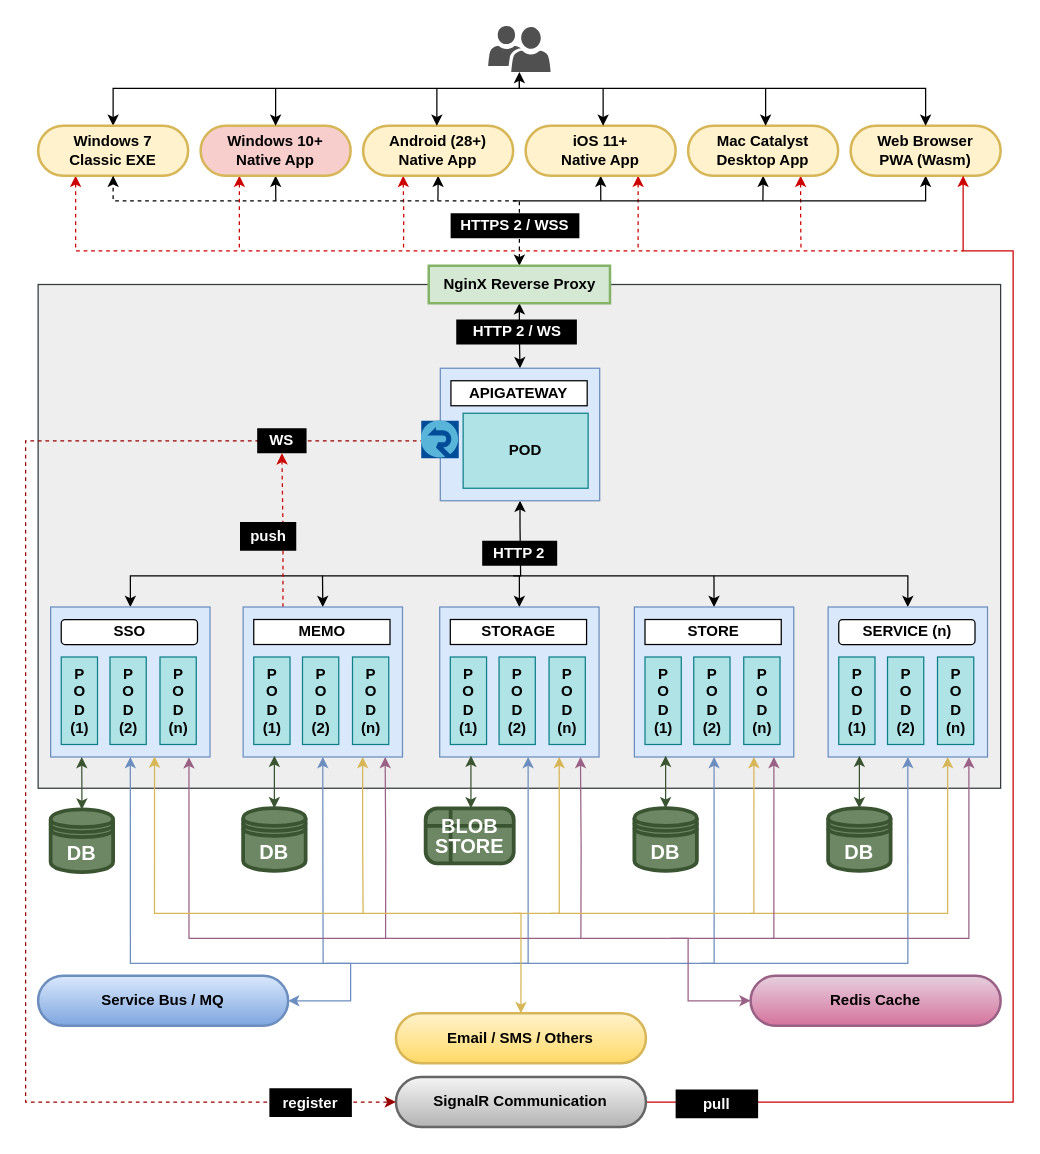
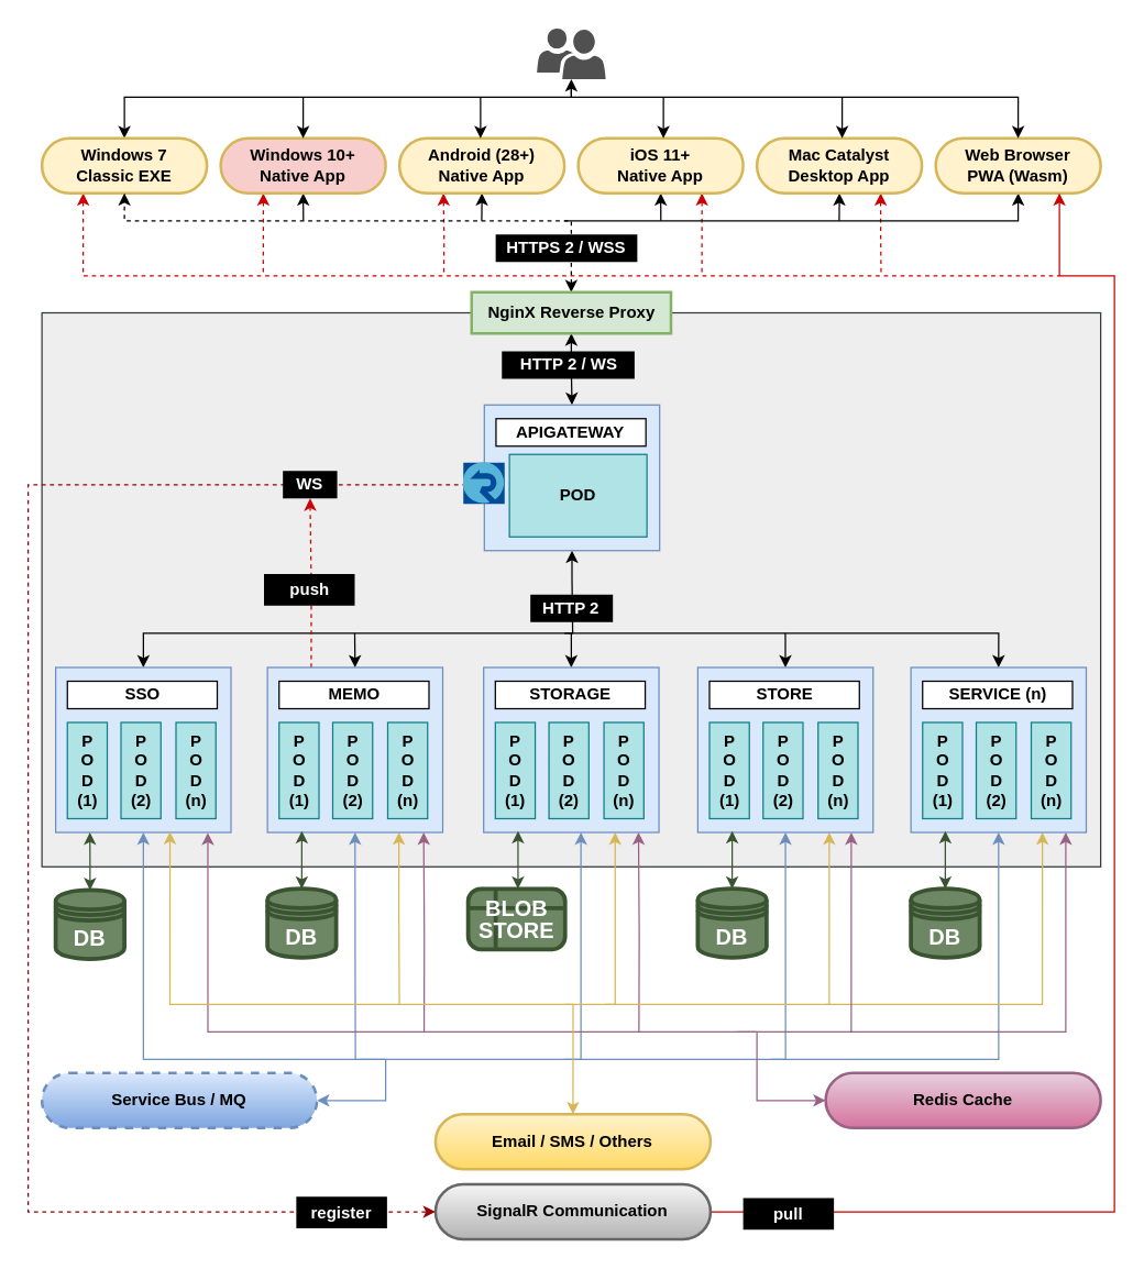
- <mxCell id="93" value="&lt;b&gt;&lt;font color=&quot;#ffffff&quot;&gt;push&lt;/font&gt;&lt;/b&gt;" style="text;html=1;strokeColor=none;fillColor=#000;align=center;verticalAlign=middle;whiteSpace=wrap;rounded=0;" parent="1" vertex="1"><mxGeometry x="191.5" y="417" width="45" height="23" as="geometry" /></mxCell>
+ <mxCell id="93" value="&lt;b&gt;&lt;font color=&quot;#ffffff&quot;&gt;push&lt;/font&gt;&lt;/b&gt;" style="text;html=1;strokeColor=none;fillColor=#000;align=center;verticalAlign=middle;whiteSpace=wrap;rounded=0;" parent="1" vertex="1"><mxGeometry x="191.5" y="417" width="66" height="23" as="geometry" /></mxCell>
- <mxCell id="33" value="&lt;b&gt;SSO&lt;/b&gt;" style="whiteSpace=wrap;html=1;rounded=1;" parent="1" vertex="1"><mxGeometry x="48.5" y="495" width="109" height="20" as="geometry" /></mxCell>
+ <mxCell id="33" value="&lt;b&gt;SSO&lt;/b&gt;" style="rounded=0;whiteSpace=wrap;html=1;" parent="1" vertex="1"><mxGeometry x="48.5" y="495" width="109" height="20" as="geometry" /></mxCell>
- <mxCell id="42" value="&lt;b&gt;SERVICE (n)&lt;/b&gt;" style="whiteSpace=wrap;html=1;rounded=1;" parent="1" vertex="1"><mxGeometry x="670.5" y="495" width="109" height="20" as="geometry" /></mxCell>
+ <mxCell id="42" value="&lt;b&gt;SERVICE (n)&lt;/b&gt;" style="rounded=0;whiteSpace=wrap;html=1;" parent="1" vertex="1"><mxGeometry x="670.5" y="495" width="109" height="20" as="geometry" /></mxCell>
- <mxCell id="84" value="&lt;b&gt;Service Bus / MQ&lt;/b&gt;" style="rounded=1;whiteSpace=wrap;html=1;strokeWidth=2;fillColor=#dae8fc;strokeColor=#6c8ebf;arcSize=50;gradientColor=#7ea6e0;" parent="1" vertex="1"><mxGeometry x="30" y="780" width="200" height="40" as="geometry" /></mxCell>
+ <mxCell id="84" value="&lt;b&gt;Service Bus / MQ&lt;/b&gt;" style="rounded=1;whiteSpace=wrap;html=1;strokeWidth=2;fillColor=#dae8fc;strokeColor=#6c8ebf;arcSize=50;gradientColor=#7ea6e0;dashed=1;" parent="1" vertex="1"><mxGeometry x="30" y="780" width="200" height="40" as="geometry" /></mxCell>
